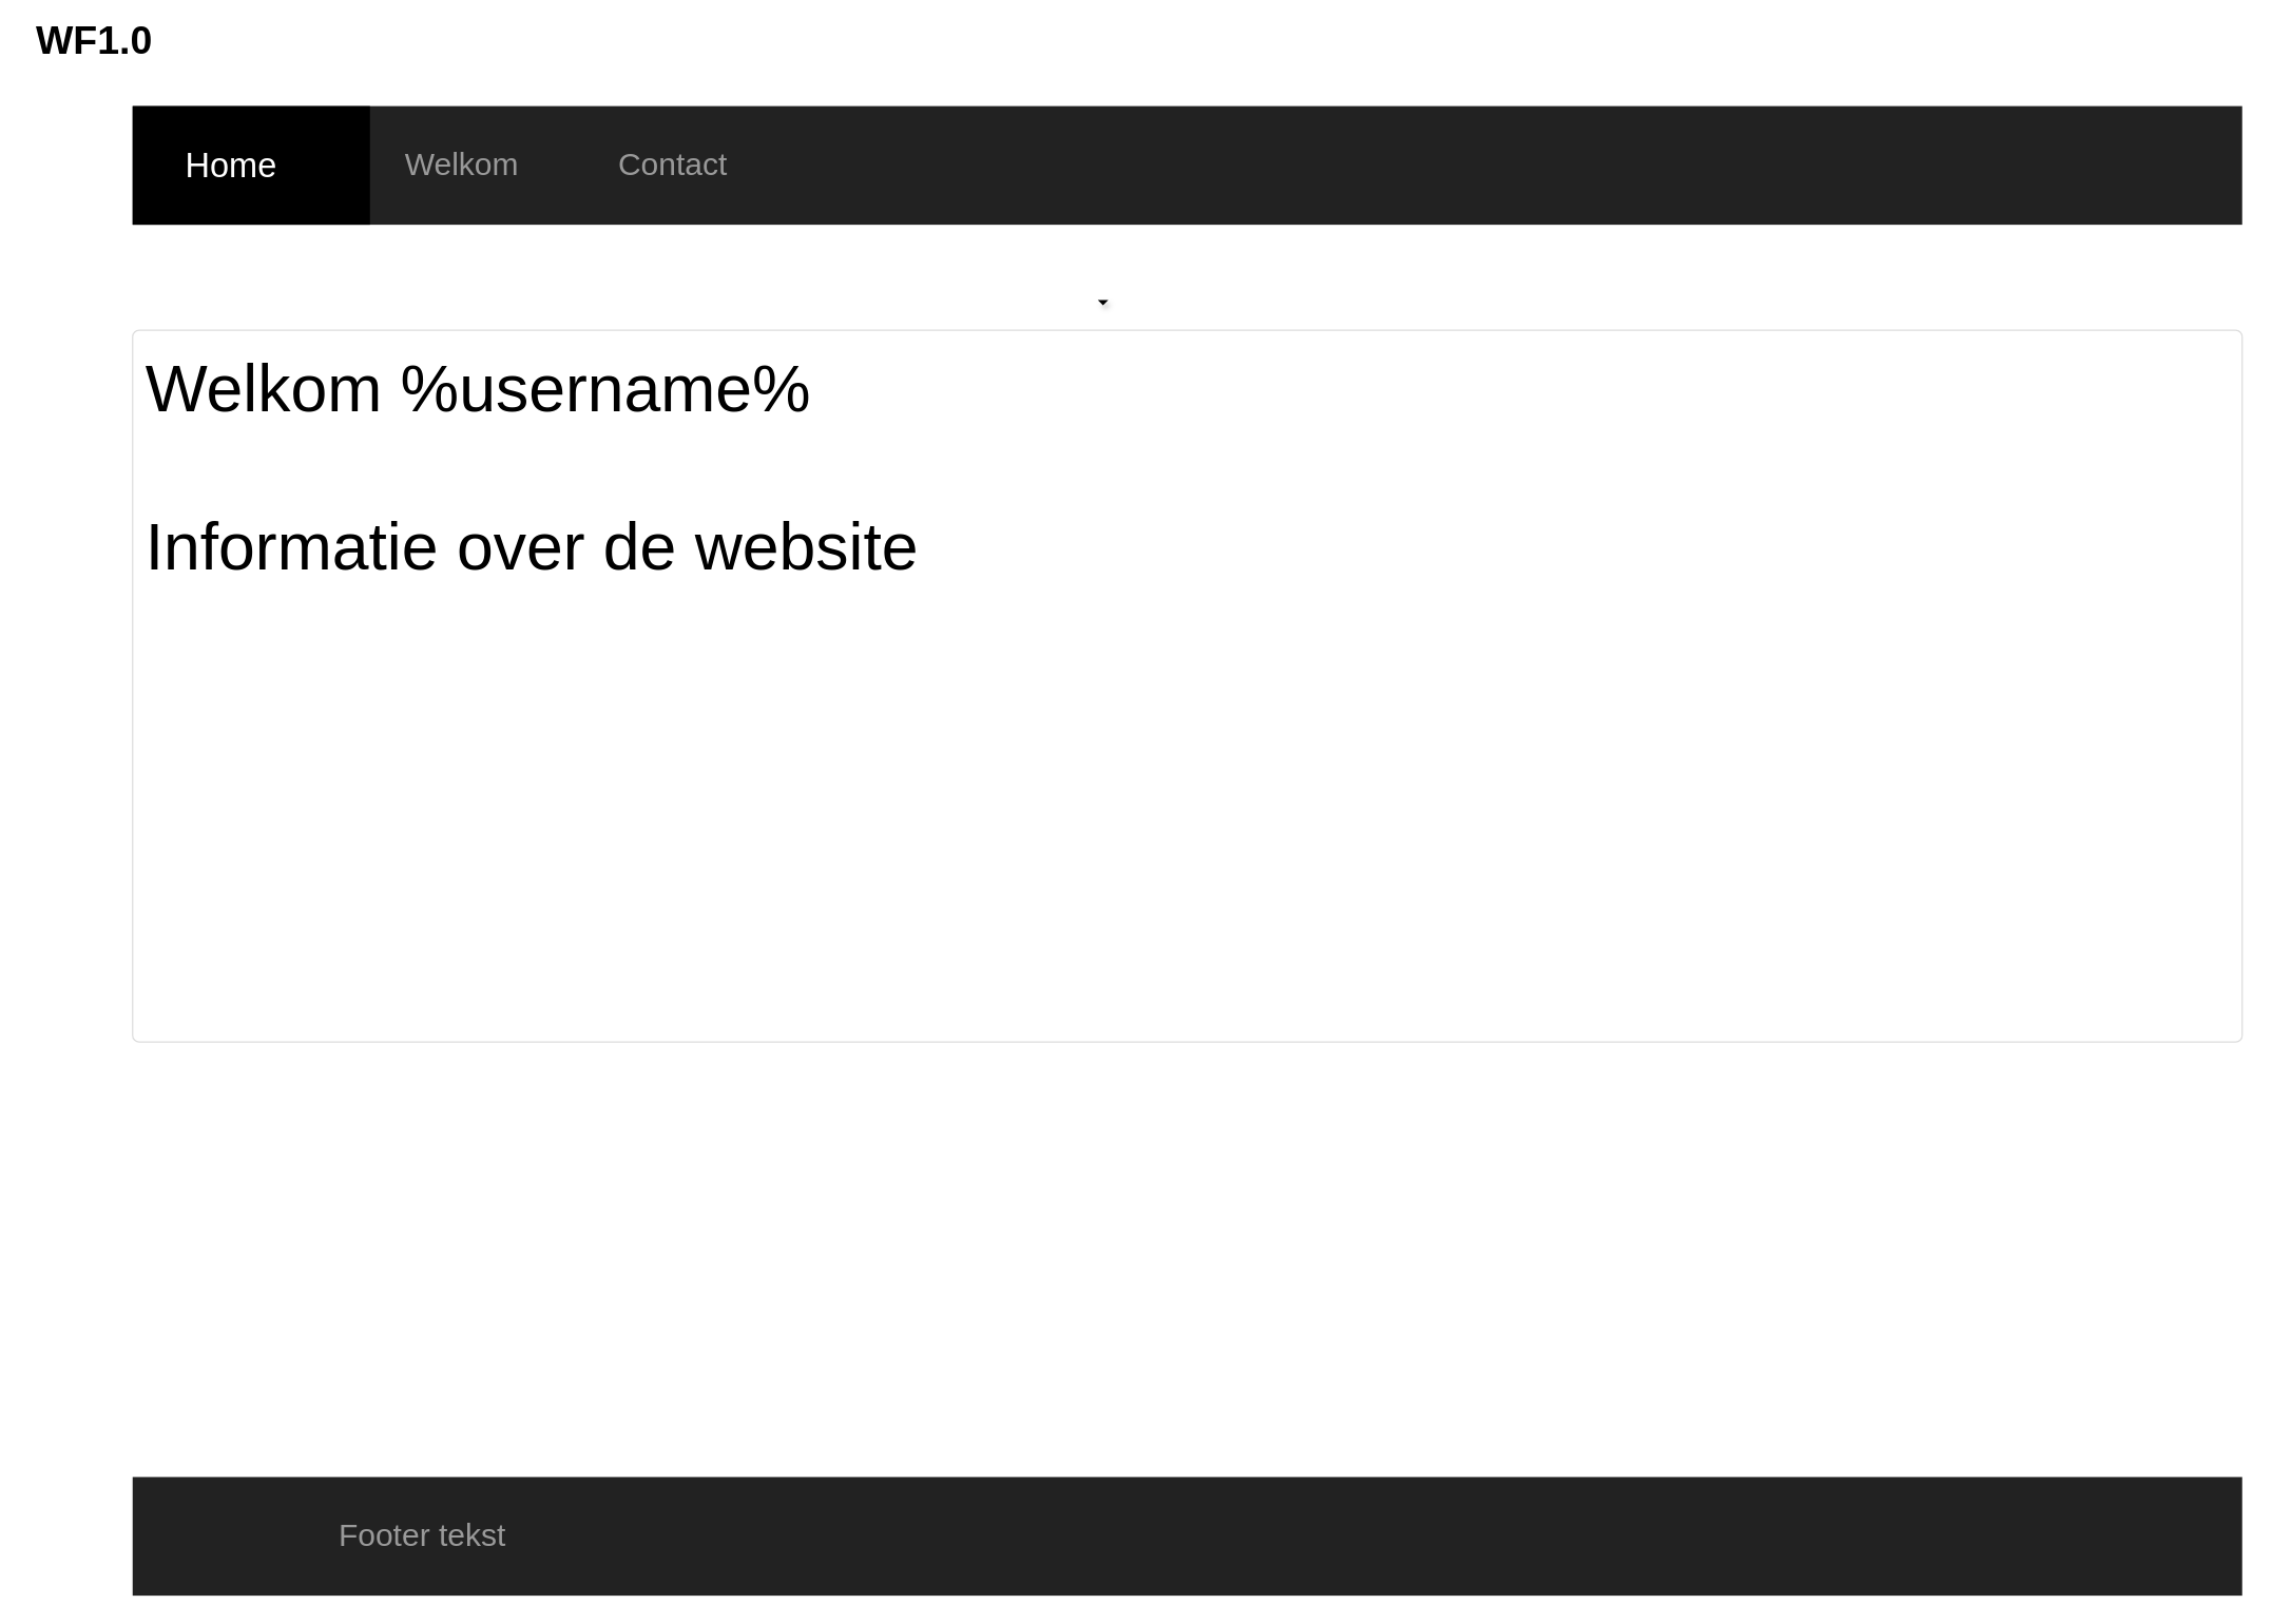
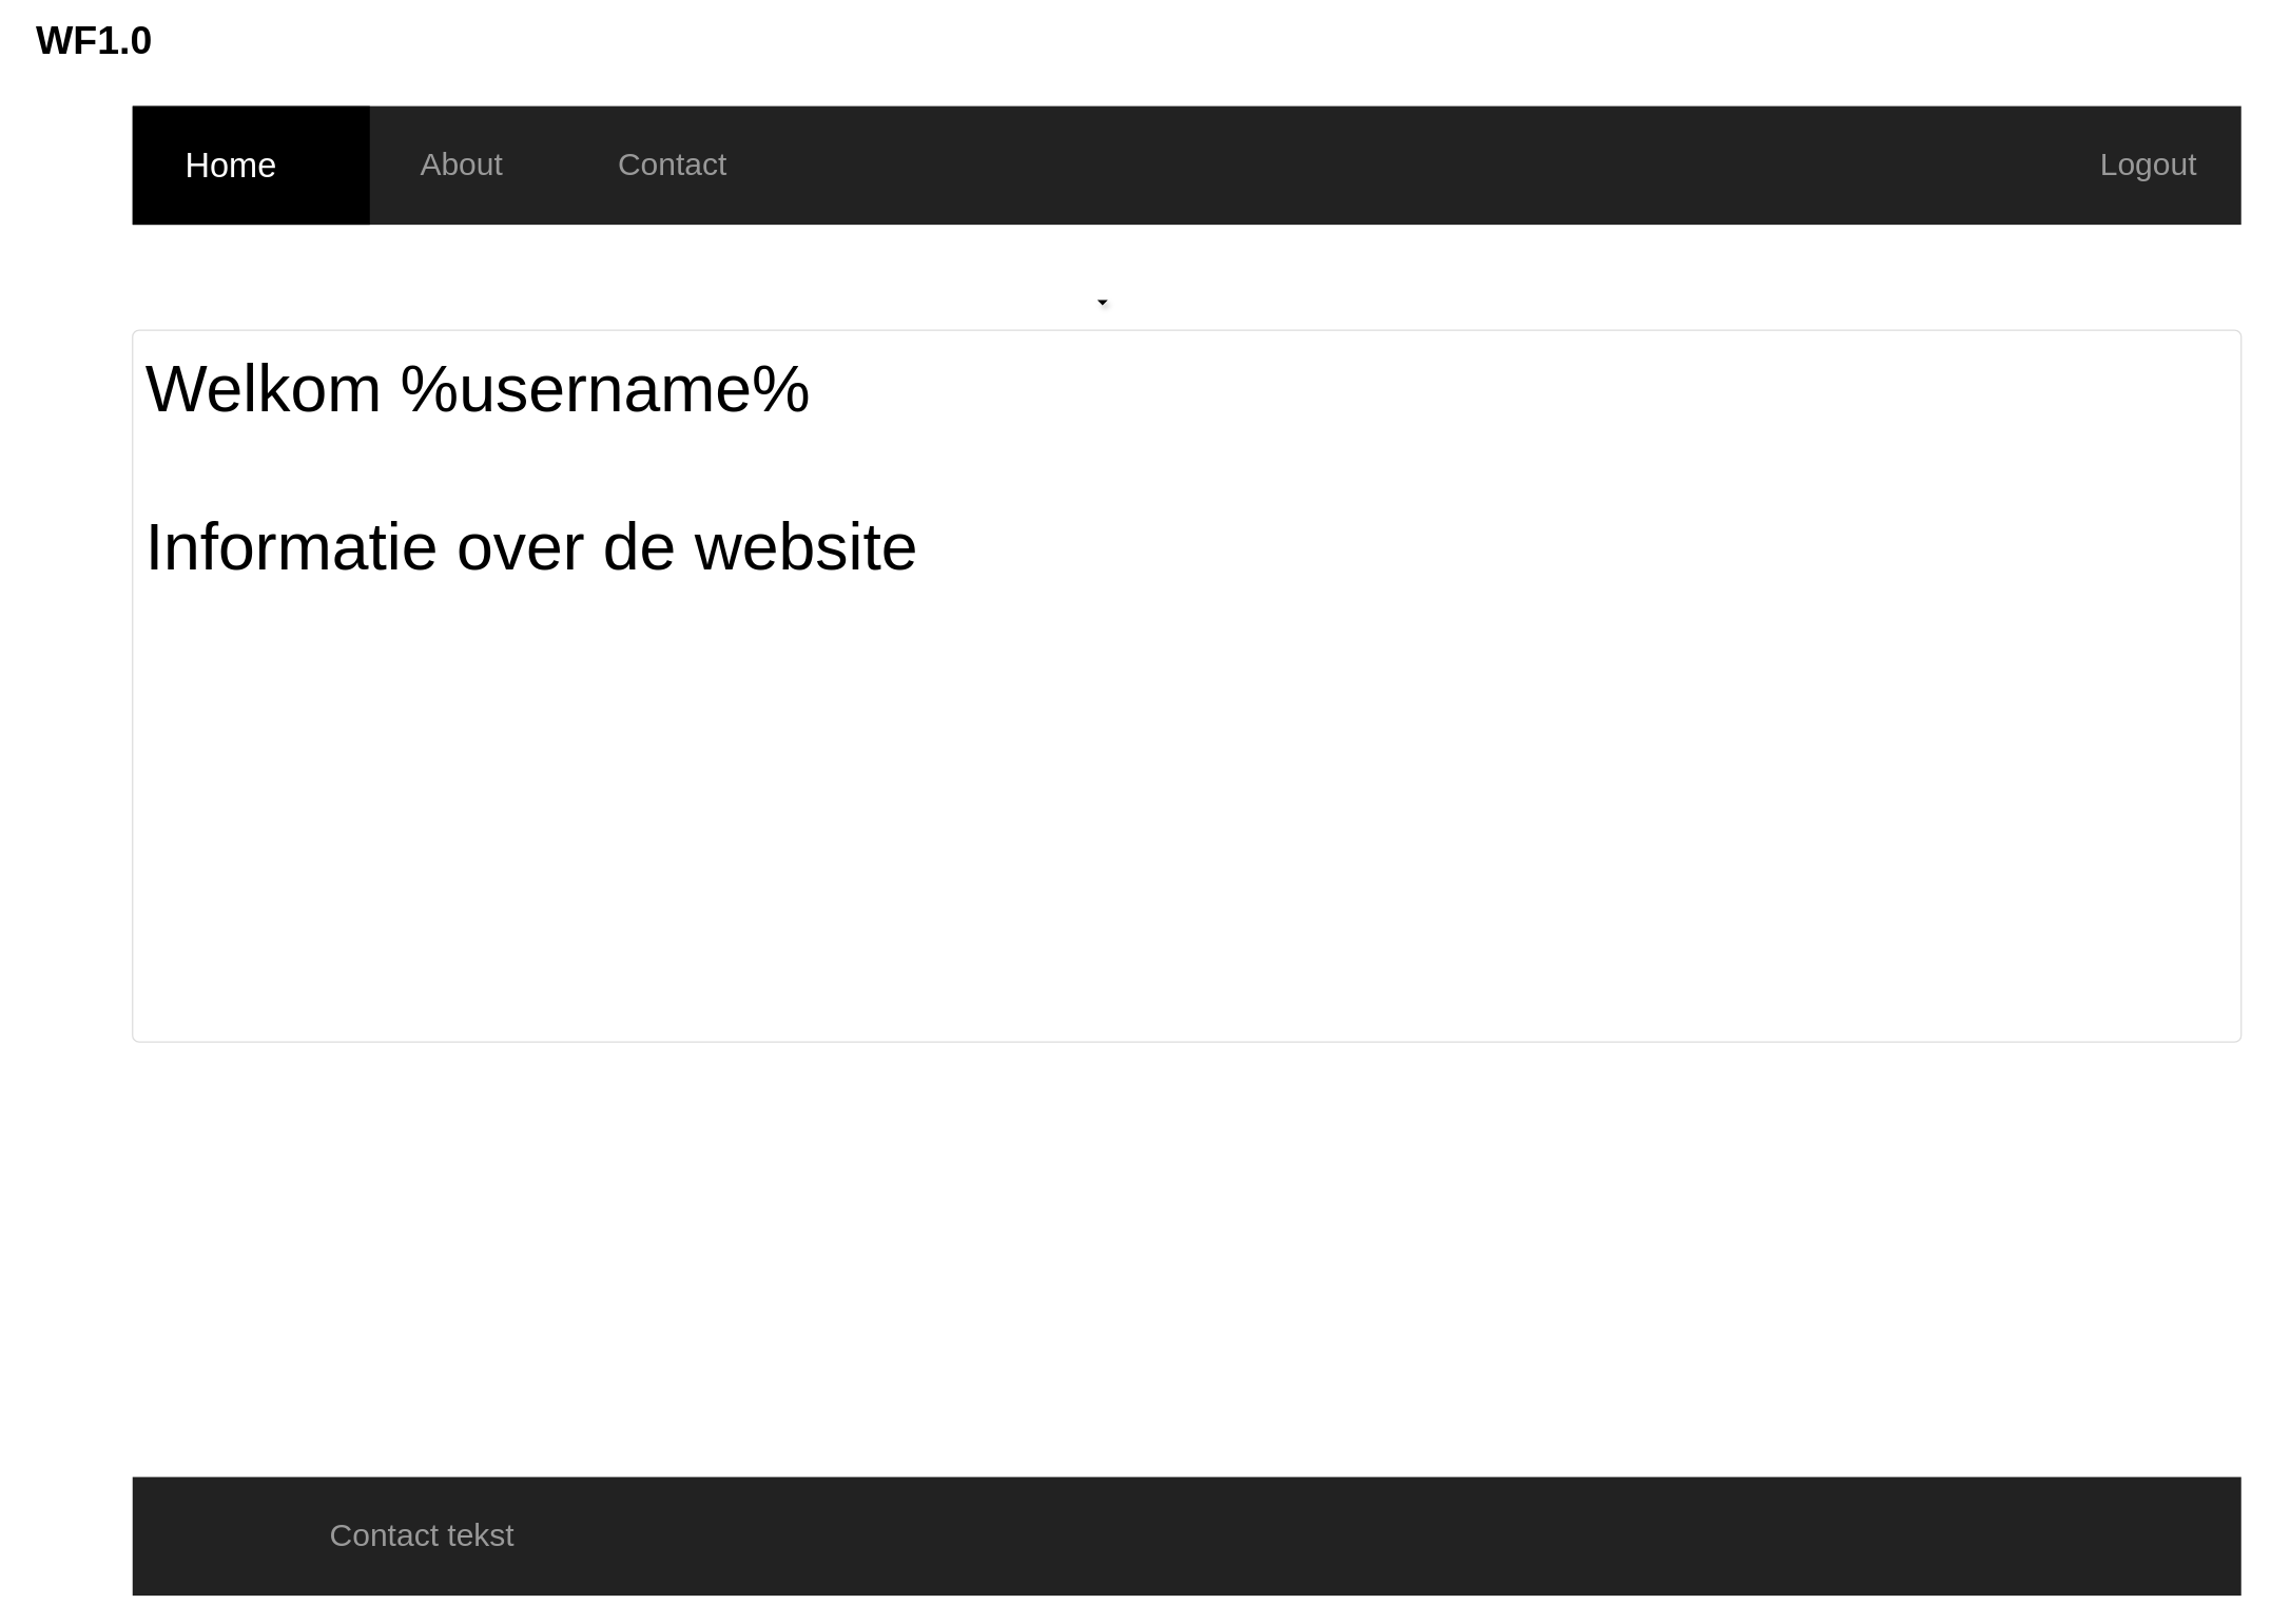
- <mxCell id="6" value="Welkom" style="html=1;shadow=0;dashed=0;fillColor=none;strokeColor=none;shape=mxgraph.bootstrap.rect;fontColor=#999999;whiteSpace=wrap;fontSize=24;" vertex="1" parent="2"><mxGeometry x="179.993" width="140" height="90" as="geometry" /></mxCell>
+ <mxCell id="6" value="About" style="html=1;shadow=0;dashed=0;fillColor=none;strokeColor=none;shape=mxgraph.bootstrap.rect;fontColor=#999999;whiteSpace=wrap;fontSize=24;" vertex="1" parent="2"><mxGeometry x="179.993" width="140" height="90" as="geometry" /></mxCell>
+ <mxCell id="4" value="Logout" style="html=1;shadow=0;dashed=0;fillColor=none;strokeColor=none;shape=mxgraph.bootstrap.rect;fontColor=#999999;whiteSpace=wrap;fontSize=24;" vertex="1" parent="2"><mxGeometry x="1460.007" width="140" height="90" as="geometry" /></mxCell>
- <mxCell id="11" value="Footer tekst" style="html=1;shadow=0;dashed=0;fillColor=none;strokeColor=none;shape=mxgraph.bootstrap.rect;fontColor=#999999;whiteSpace=wrap;fontSize=24;" vertex="1" parent="10"><mxGeometry x="50" width="340" height="90" as="geometry" /></mxCell>
+ <mxCell id="11" value="Contact tekst" style="html=1;shadow=0;dashed=0;fillColor=none;strokeColor=none;shape=mxgraph.bootstrap.rect;fontColor=#999999;whiteSpace=wrap;fontSize=24;" vertex="1" parent="10"><mxGeometry x="50" width="340" height="90" as="geometry" /></mxCell>
